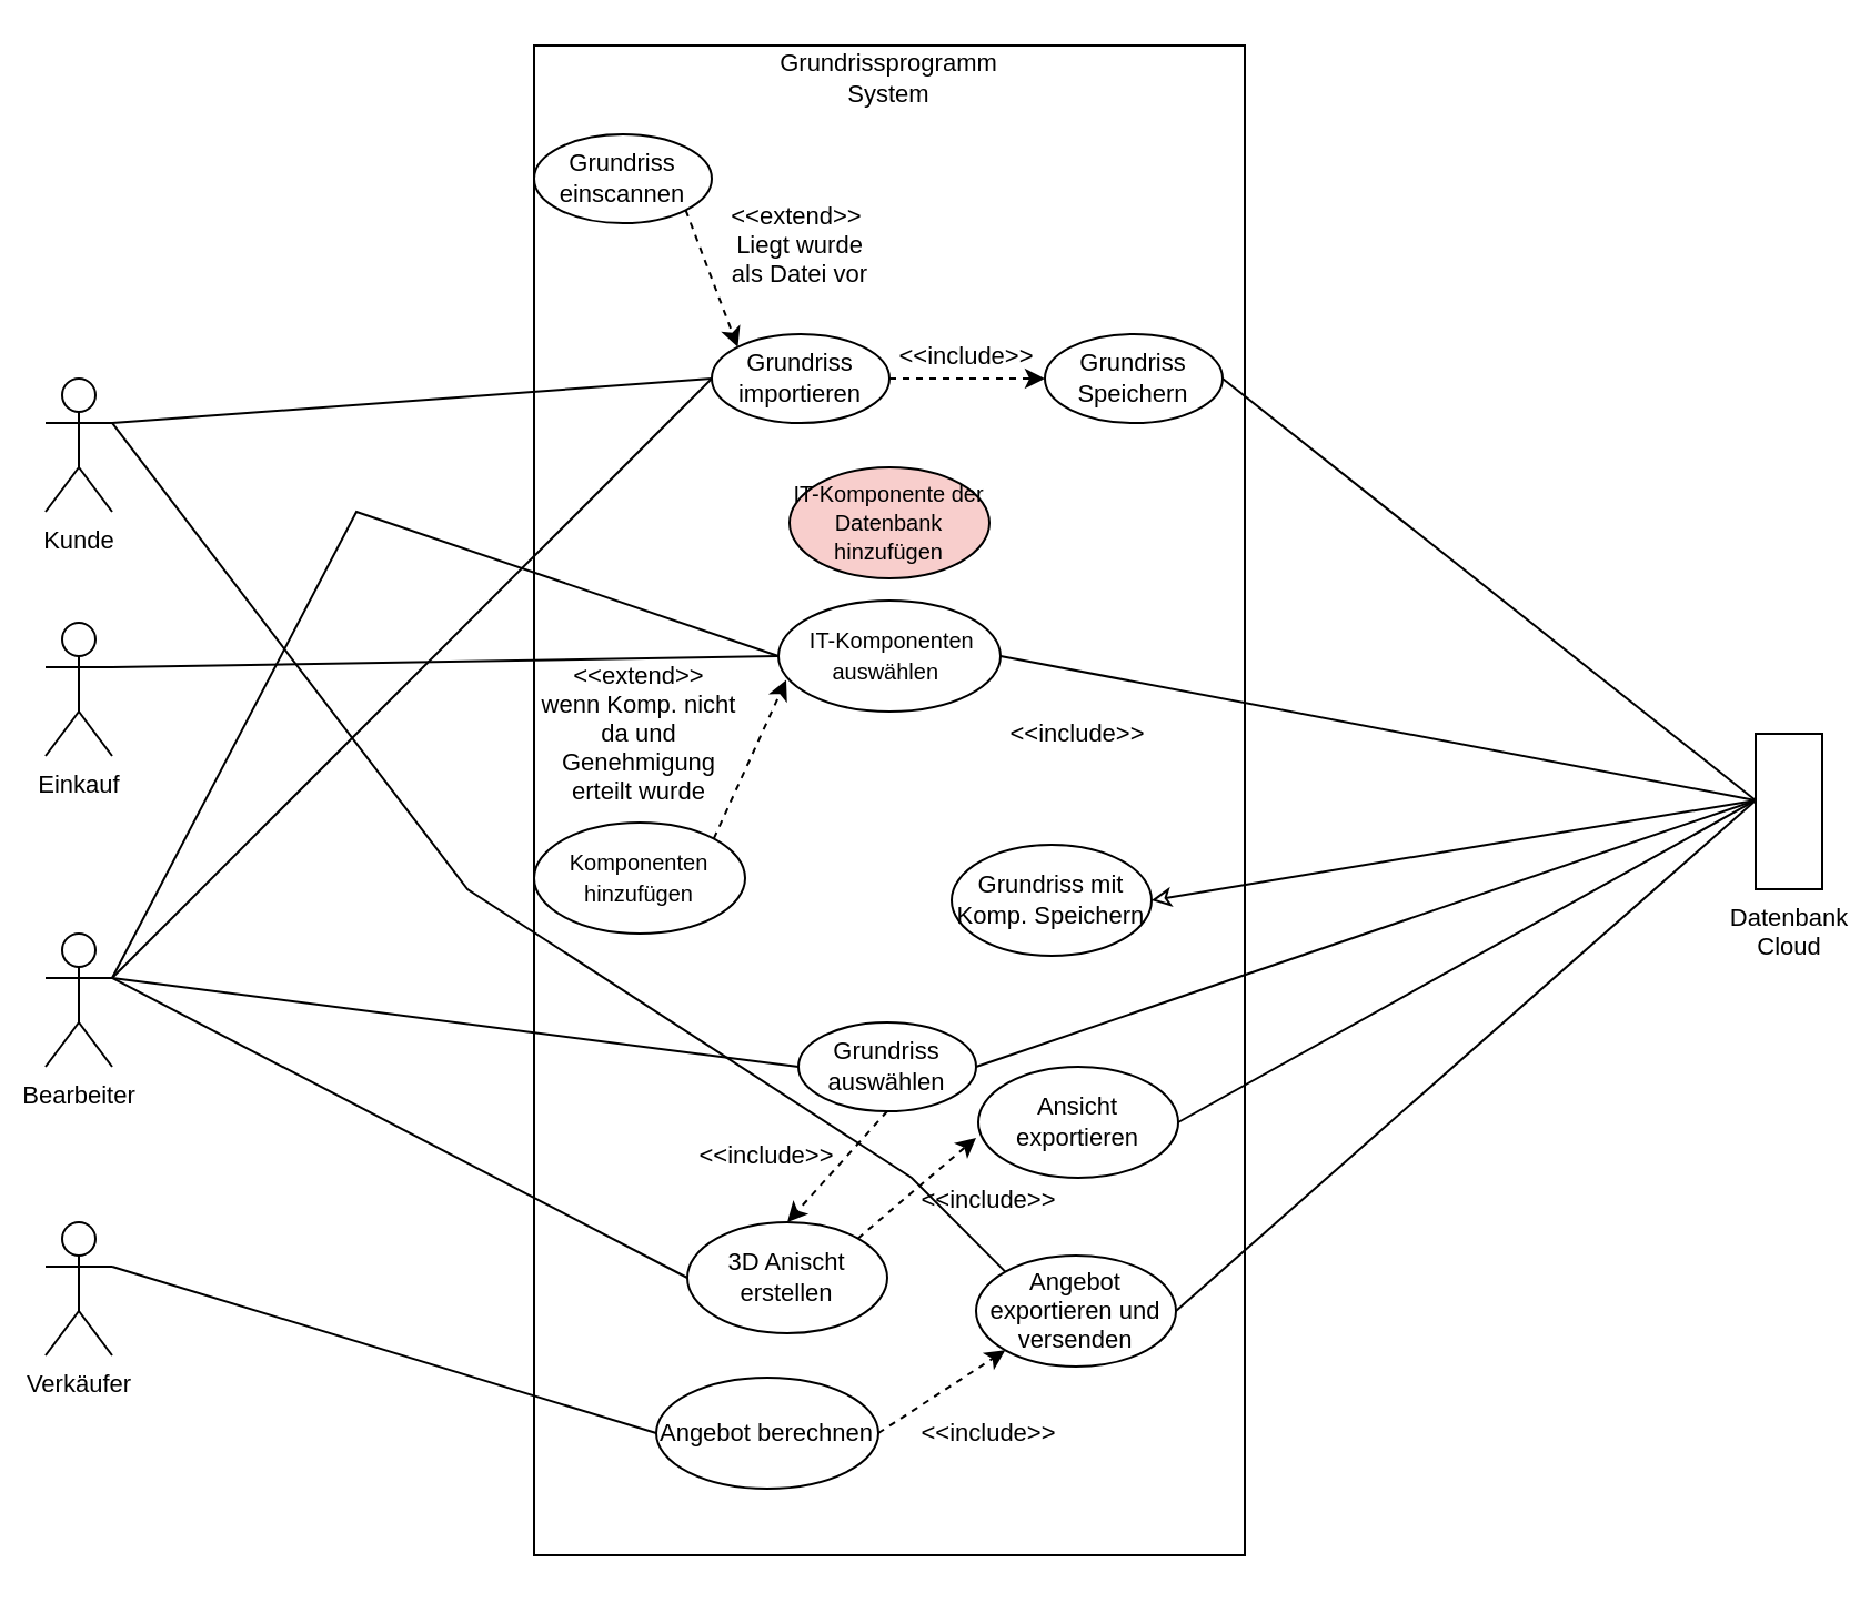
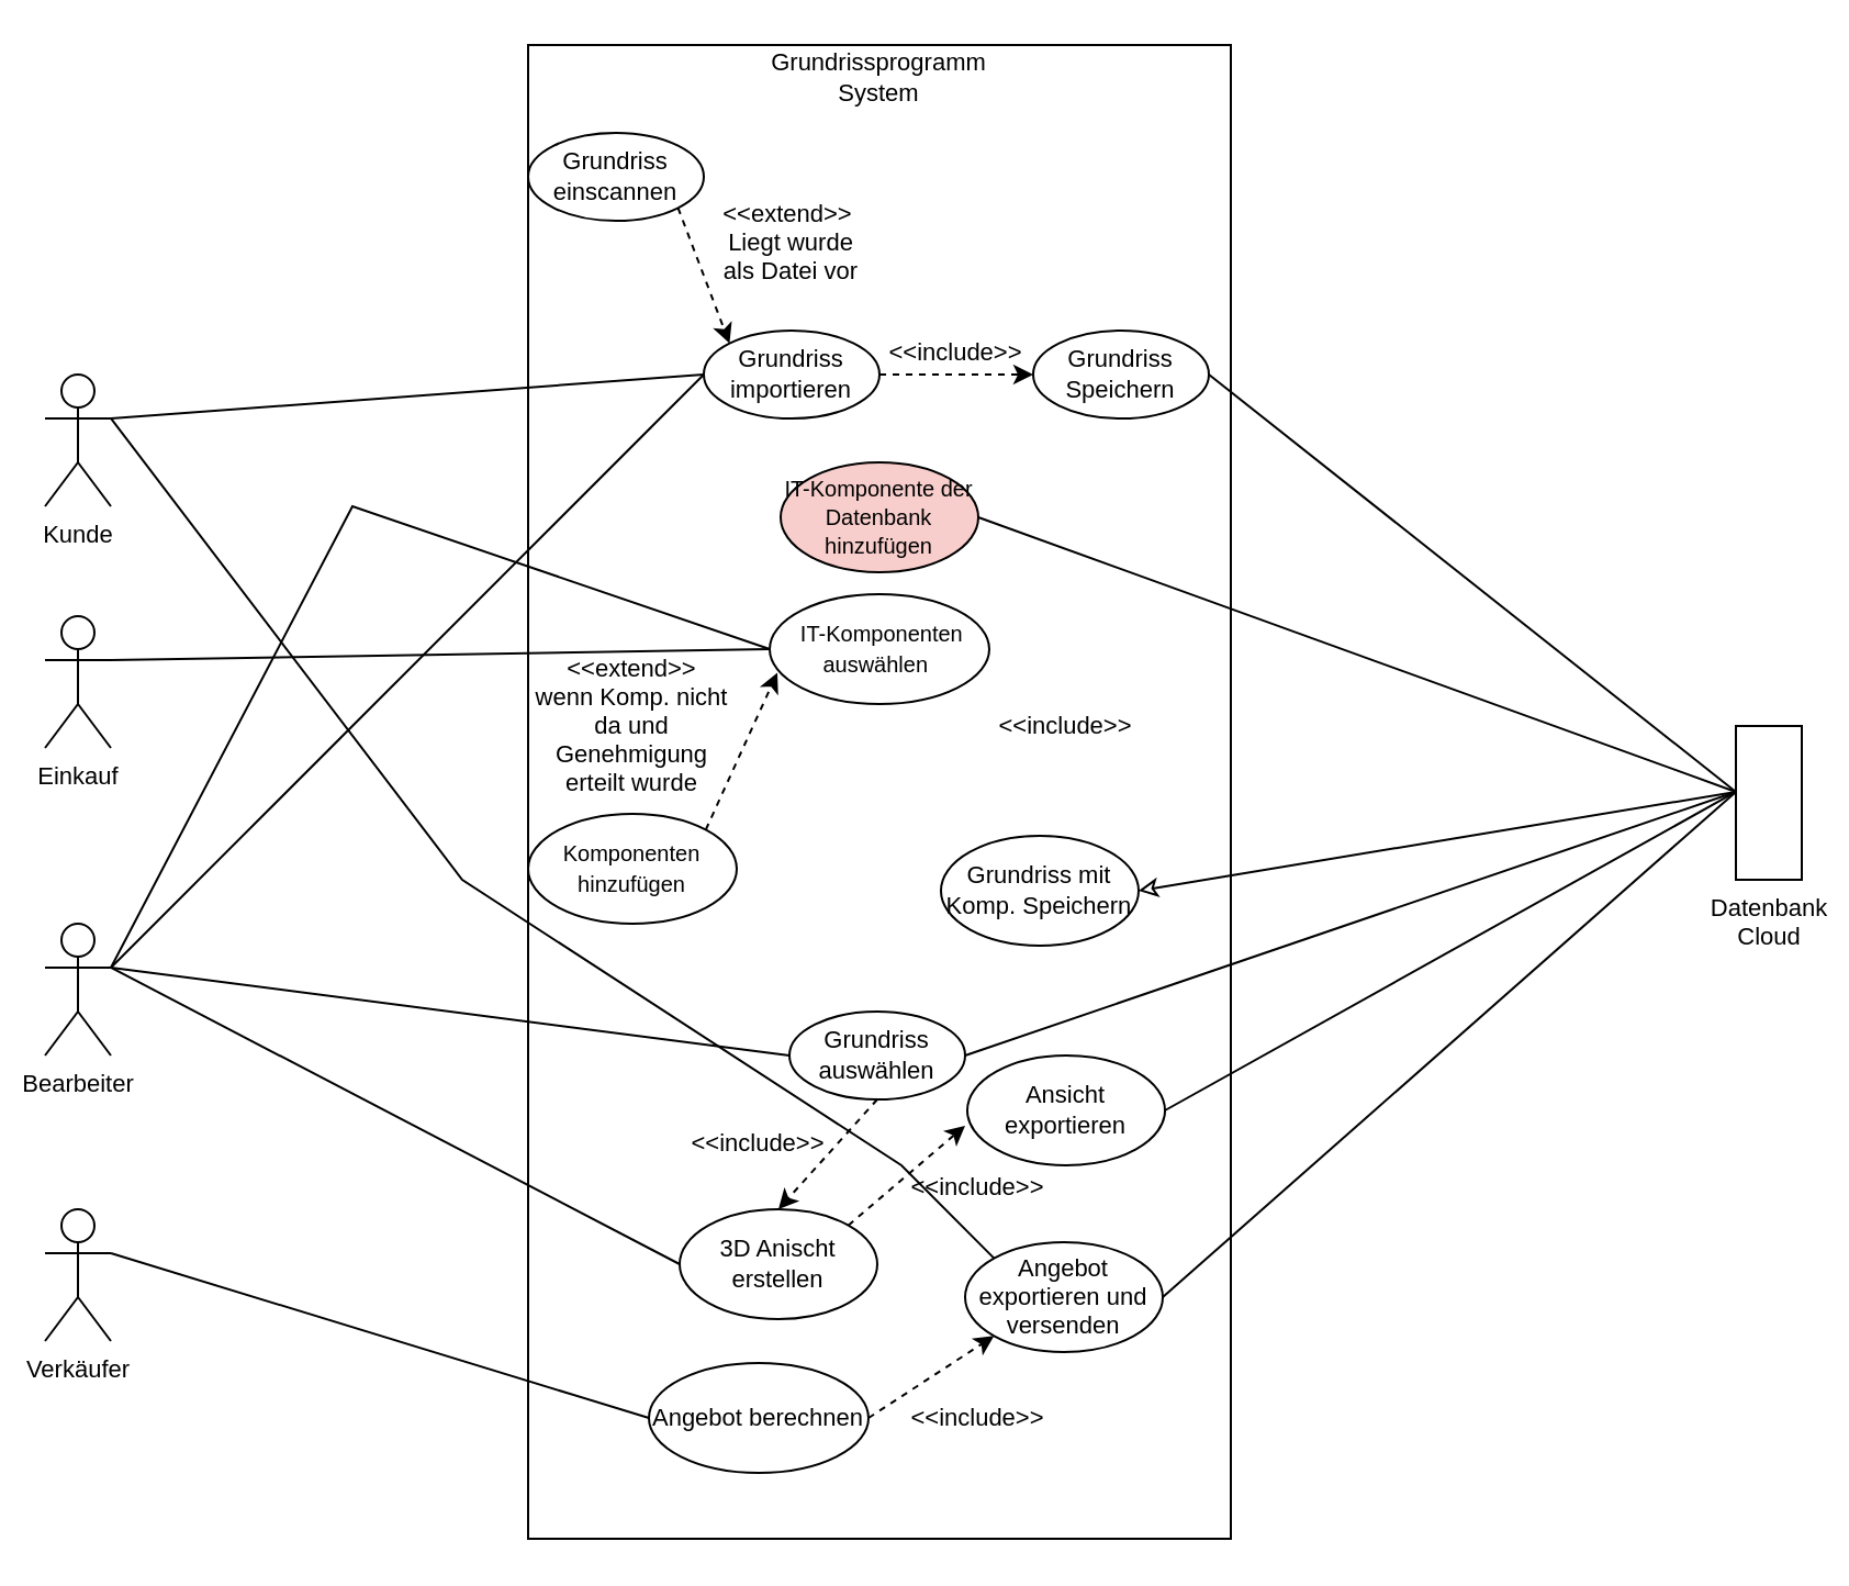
+ <mxCell id="24" style="edgeStyle=none;rounded=0;orthogonalLoop=1;jettySize=auto;html=1;exitX=1;exitY=0.5;exitDx=0;exitDy=0;entryX=0;entryY=0.333;entryDx=0;entryDy=0;entryPerimeter=0;fontSize=10;endArrow=none;endFill=0;" edge="1" parent="1" source="25" target="11"><mxGeometry relative="1" as="geometry" /></mxCell>
- <mxCell id="9" style="edgeStyle=none;rounded=0;orthogonalLoop=1;jettySize=auto;html=1;exitX=0;exitY=0.333;exitDx=0;exitDy=0;exitPerimeter=0;entryX=1;entryY=0.5;entryDx=0;entryDy=0;fontSize=10;endArrow=none;endFill=0;" edge="1" parent="1" source="11" target="23"><mxGeometry relative="1" as="geometry" /></mxCell>
